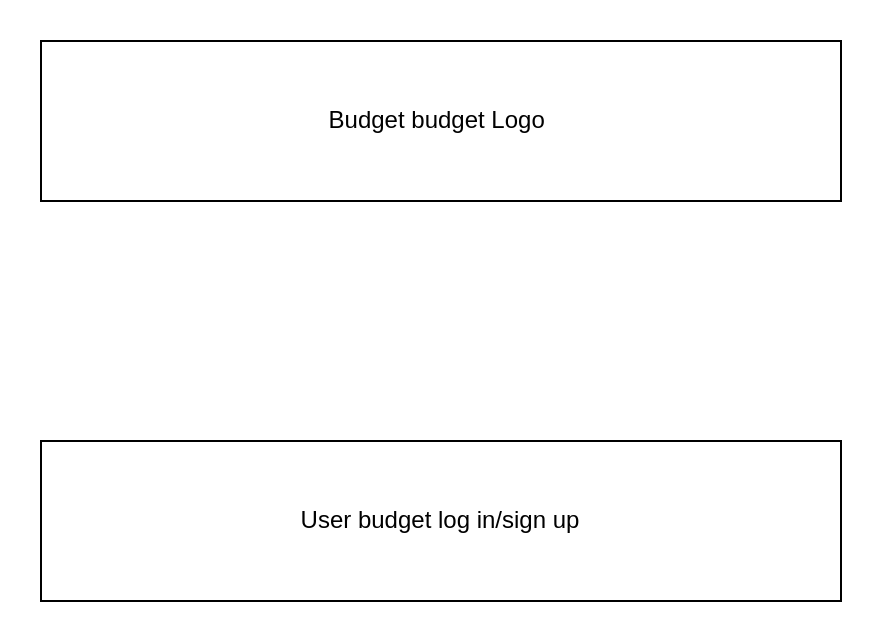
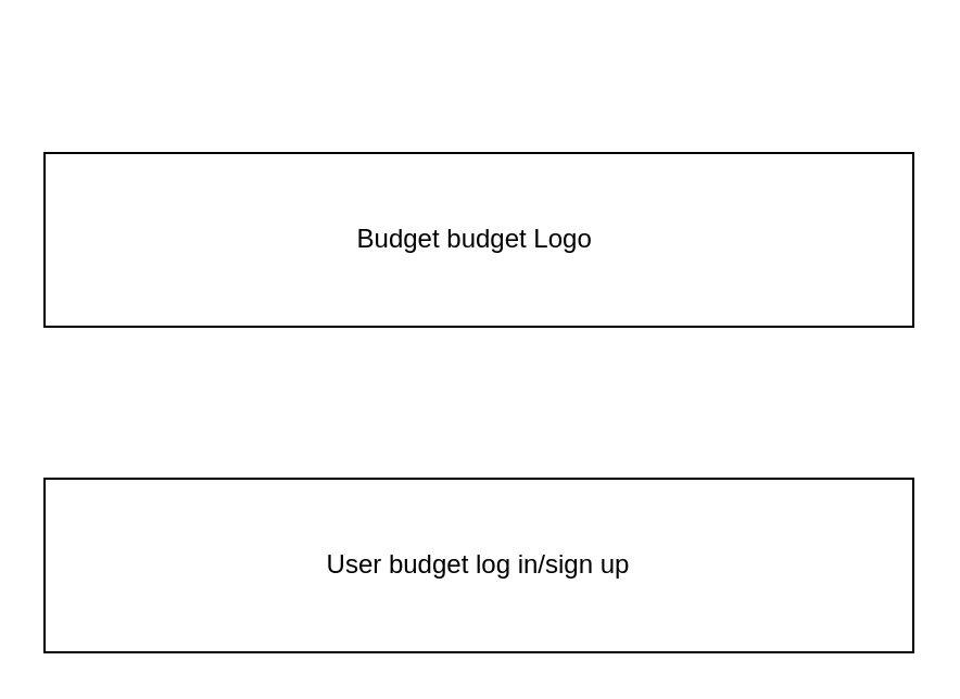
- <mxCell id="2" value="Budget budget Logo&amp;nbsp;" style="whiteSpace=wrap;html=1;" vertex="1" parent="1"><mxGeometry x="20" y="20" width="400" height="80" as="geometry" /></mxCell>
+ <mxCell id="2" value="Budget budget Logo&amp;nbsp;" style="whiteSpace=wrap;html=1;" vertex="1" parent="1"><mxGeometry x="20" y="70" width="400" height="80" as="geometry" /></mxCell>
